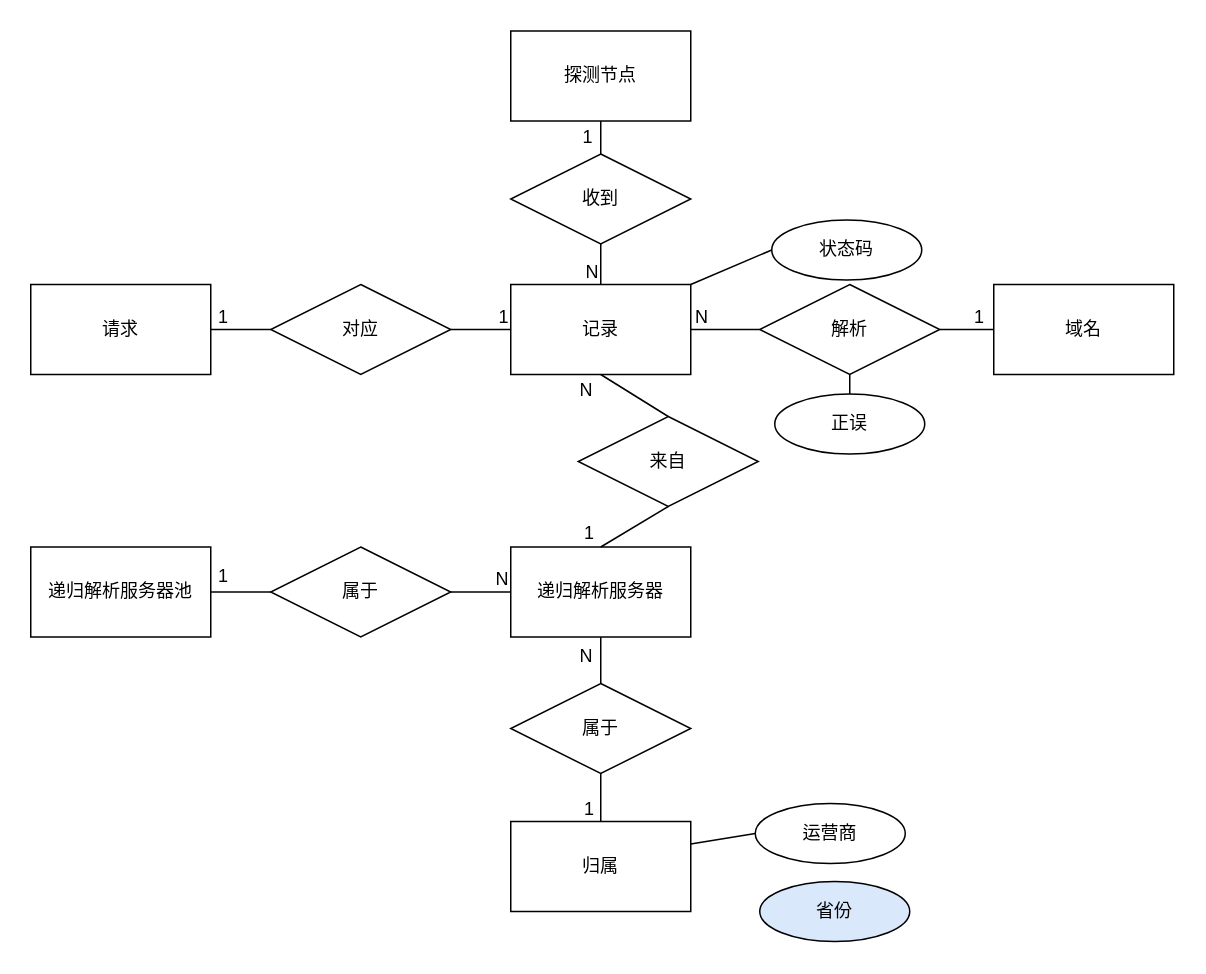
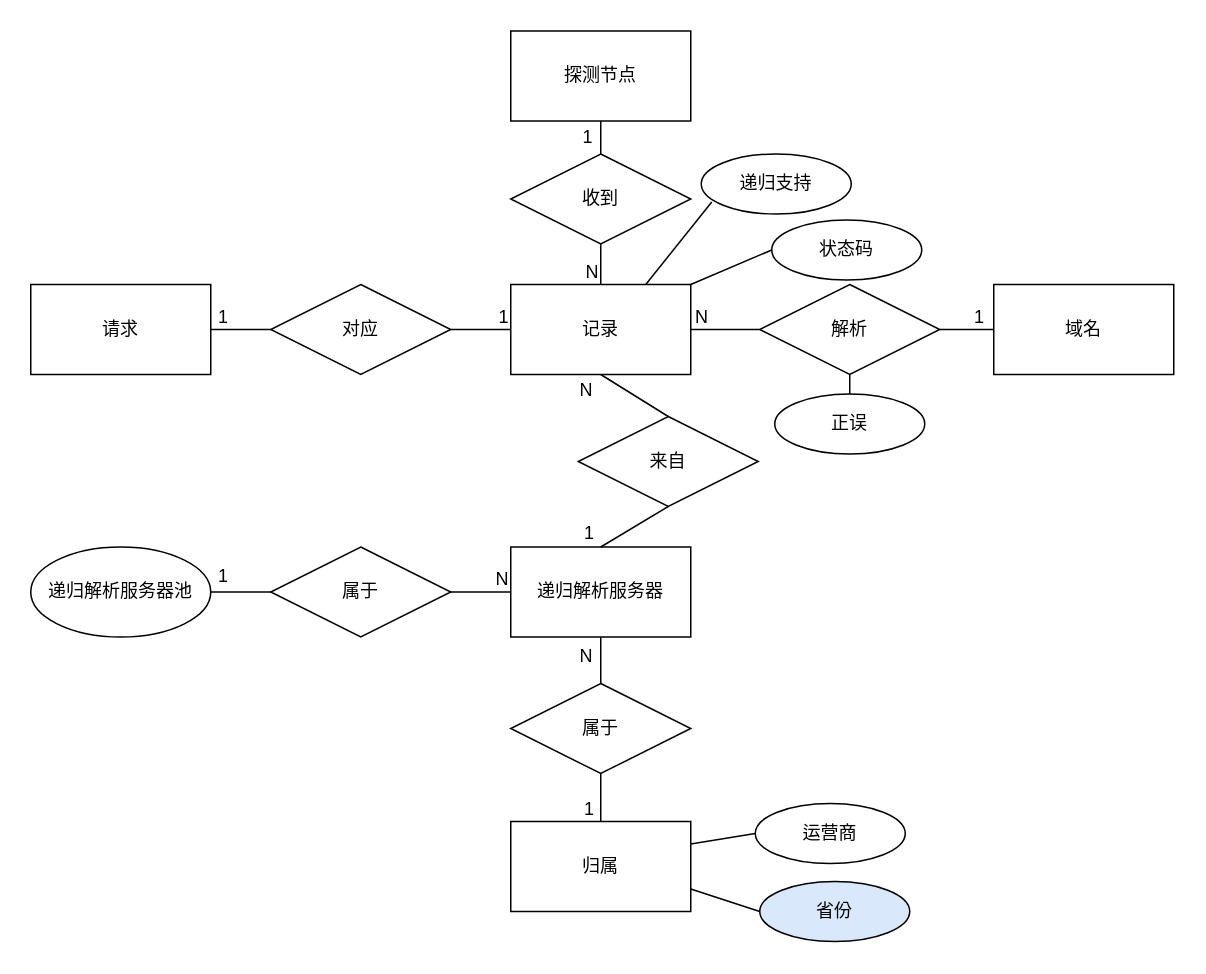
+ <mxCell id="26" value="递归支持" style="ellipse;whiteSpace=wrap;html=1;align=center;" vertex="1" parent="1"><mxGeometry x="467" y="102" width="100" height="40" as="geometry" /></mxCell>
+ <mxCell id="27" value="" style="endArrow=none;html=1;rounded=0;fontSize=12;startSize=8;endSize=8;curved=1;exitX=0.75;exitY=0;exitDx=0;exitDy=0;entryX=0.07;entryY=0.8;entryDx=0;entryDy=0;entryPerimeter=0;" edge="1" parent="1" source="7" target="26"><mxGeometry relative="1" as="geometry"><mxPoint x="489" y="303" as="sourcePoint" /><mxPoint x="649" y="303" as="targetPoint" /></mxGeometry></mxCell>
- <mxCell id="5" value="递归解析服务器池" style="rounded=0;whiteSpace=wrap;html=1;" vertex="1" parent="1"><mxGeometry x="20" y="364" width="120" height="60" as="geometry" /></mxCell>
+ <mxCell id="5" value="递归解析服务器池" style="ellipse;whiteSpace=wrap;html=1;" vertex="1" parent="1"><mxGeometry x="20" y="364" width="120" height="60" as="geometry" /></mxCell>
+ <mxCell id="39" value="" style="endArrow=none;html=1;rounded=0;fontSize=12;startSize=8;endSize=8;curved=1;exitX=1;exitY=0.75;exitDx=0;exitDy=0;entryX=0;entryY=0.5;entryDx=0;entryDy=0;" edge="1" parent="1" source="4" target="37"><mxGeometry relative="1" as="geometry"><mxPoint x="645" y="510" as="sourcePoint" /><mxPoint x="805" y="510" as="targetPoint" /></mxGeometry></mxCell>
